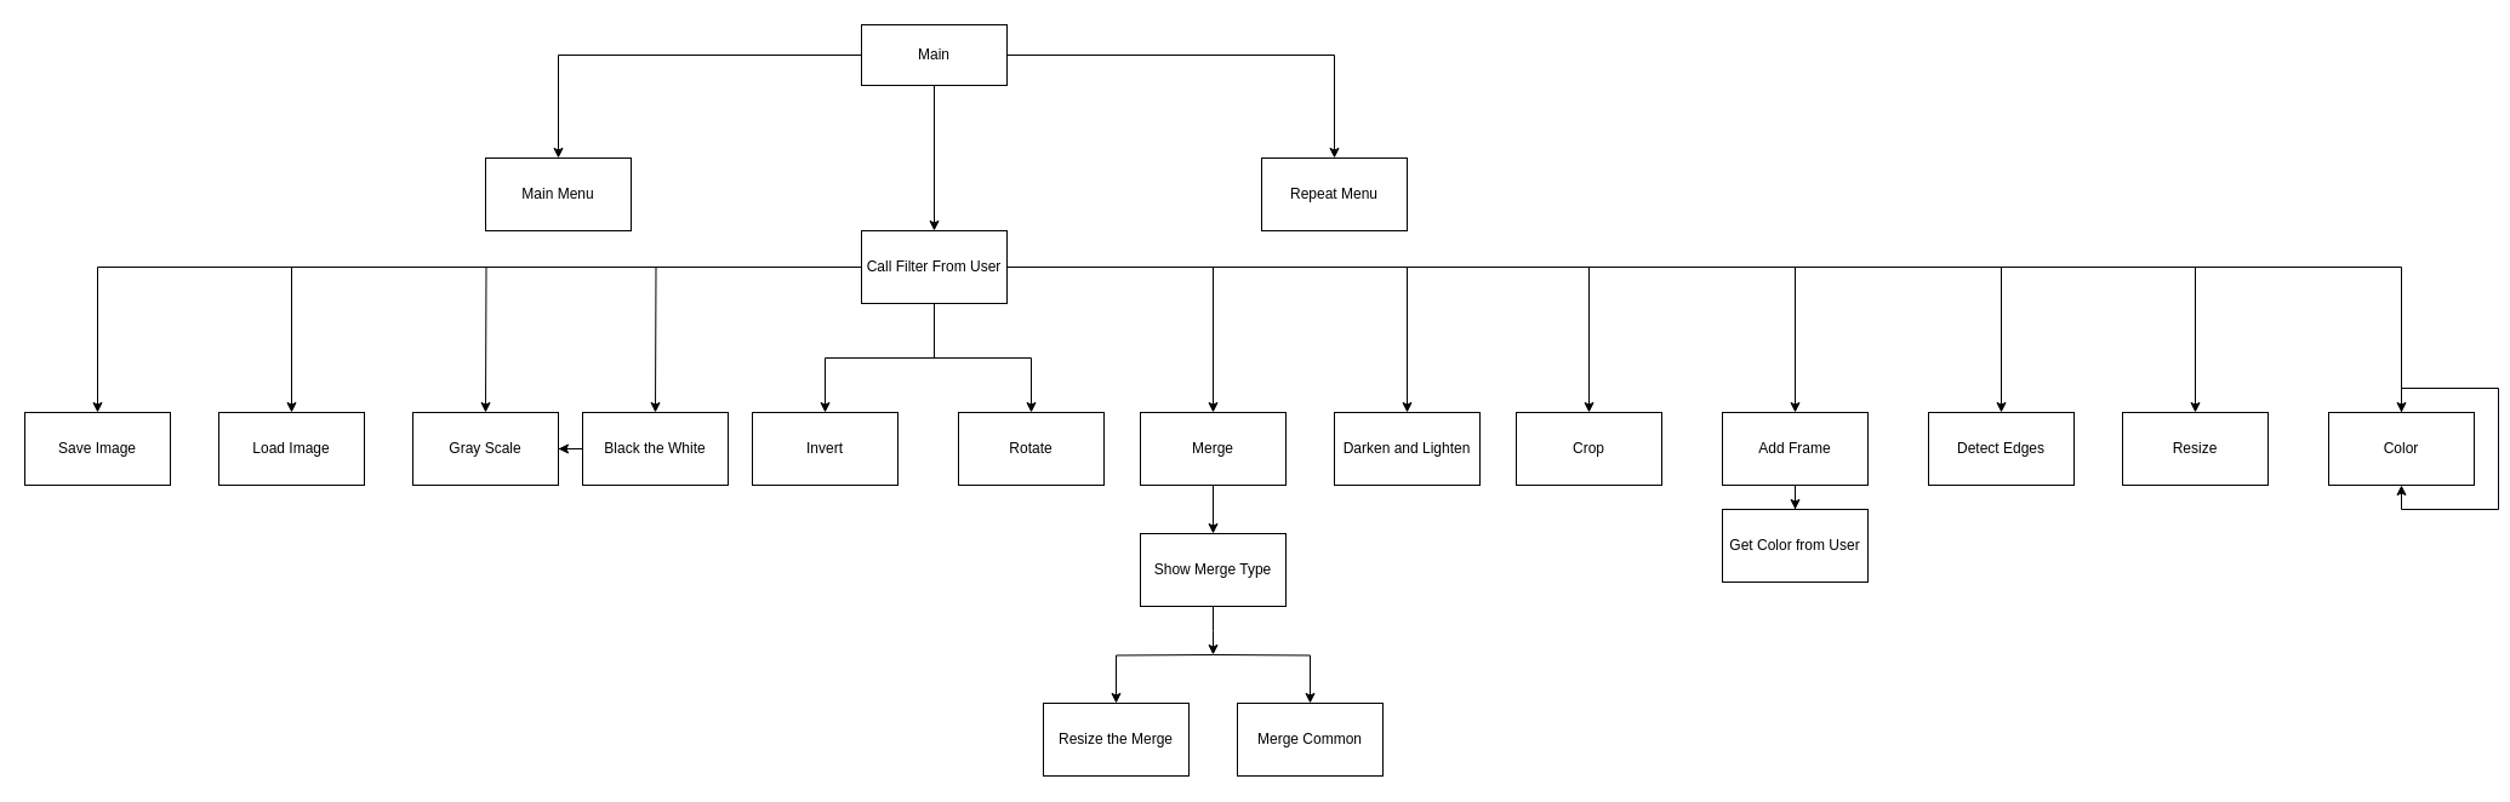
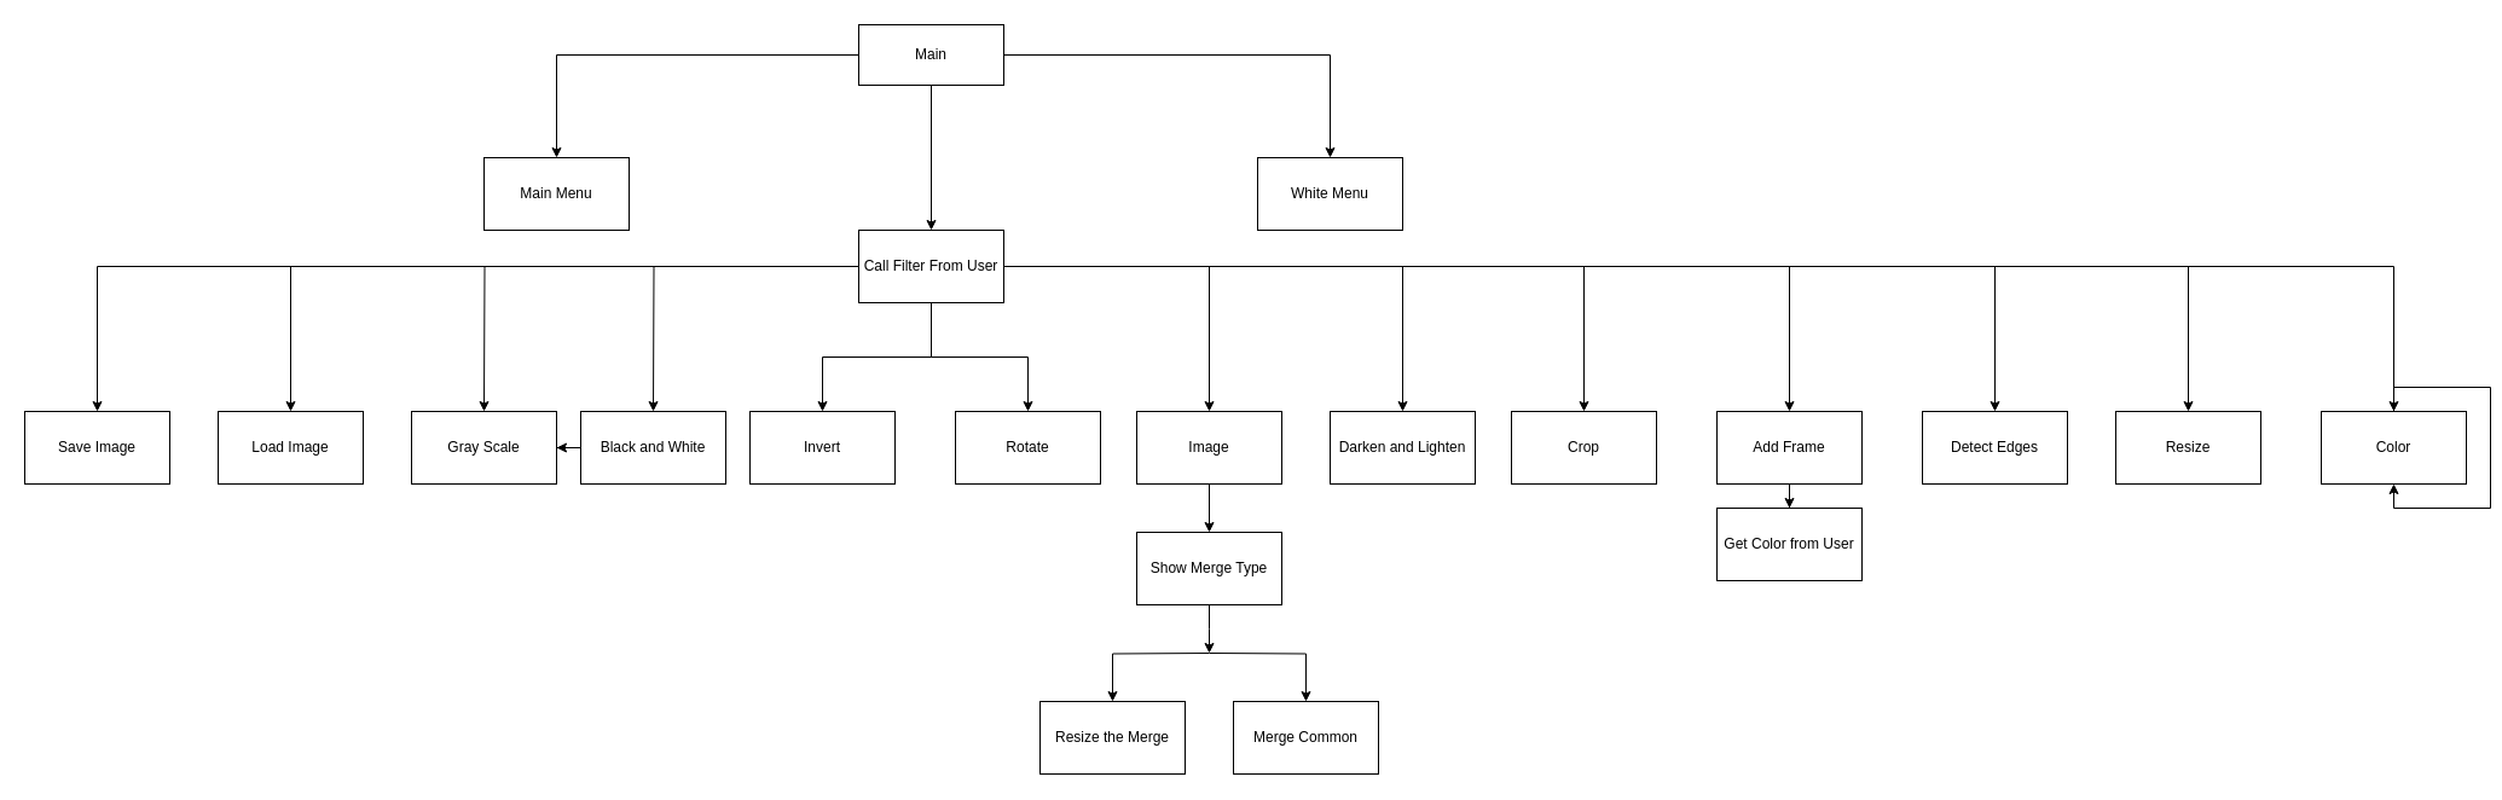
- <mxCell id="21" value="Repeat Menu" style="rounded=0;whiteSpace=wrap;html=1;" vertex="1" parent="1"><mxGeometry x="1040" y="130" width="120" height="60" as="geometry" /></mxCell>
+ <mxCell id="21" value="White Menu" style="rounded=0;whiteSpace=wrap;html=1;" vertex="1" parent="1"><mxGeometry x="1040" y="130" width="120" height="60" as="geometry" /></mxCell>
- <mxCell id="24" value="Black the White" style="rounded=0;whiteSpace=wrap;html=1;" vertex="1" parent="1"><mxGeometry x="480" y="340" width="120" height="60" as="geometry" /></mxCell>
+ <mxCell id="24" value="Black and White" style="rounded=0;whiteSpace=wrap;html=1;" vertex="1" parent="1"><mxGeometry x="480" y="340" width="120" height="60" as="geometry" /></mxCell>
- <mxCell id="37" value="Merge" style="rounded=0;whiteSpace=wrap;html=1;" vertex="1" parent="1"><mxGeometry x="940" y="340" width="120" height="60" as="geometry" /></mxCell>
+ <mxCell id="37" value="Image" style="rounded=0;whiteSpace=wrap;html=1;" vertex="1" parent="1"><mxGeometry x="940" y="340" width="120" height="60" as="geometry" /></mxCell>
